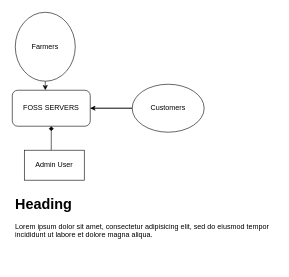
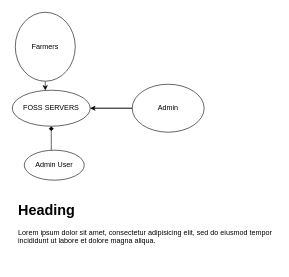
- <mxCell id="3" value="FOSS SERVERS" style="rounded=1;whiteSpace=wrap;html=1;" parent="1" vertex="1"><mxGeometry x="20" y="150" width="130" height="60" as="geometry" /></mxCell>
+ <mxCell id="3" value="FOSS SERVERS" style="ellipse;whiteSpace=wrap;html=1;" parent="1" vertex="1"><mxGeometry x="20" y="150" width="130" height="60" as="geometry" /></mxCell>
- <mxCell id="9" value="Customers" style="ellipse;whiteSpace=wrap;html=1;" parent="1" vertex="1"><mxGeometry x="220" y="140" width="120" height="80" as="geometry" /></mxCell>
+ <mxCell id="9" value="Admin" style="ellipse;whiteSpace=wrap;html=1;" parent="1" vertex="1"><mxGeometry x="220" y="140" width="120" height="80" as="geometry" /></mxCell>
- <mxCell id="5" value="Admin User" style="whiteSpace=wrap;html=1;rounded=0;" parent="1" vertex="1"><mxGeometry x="40" y="250" width="100" height="50" as="geometry" /></mxCell>
+ <mxCell id="5" value="Admin User" style="ellipse;whiteSpace=wrap;html=1;" parent="1" vertex="1"><mxGeometry x="40" y="250" width="100" height="50" as="geometry" /></mxCell>
- <mxCell id="10" value="&lt;h1&gt;Heading&lt;/h1&gt;&lt;p&gt;Lorem ipsum dolor sit amet, consectetur adipisicing elit, sed do eiusmod tempor incididunt ut labore et dolore magna aliqua.&lt;/p&gt;" style="text;html=1;strokeColor=none;fillColor=none;spacing=5;spacingTop=-20;whiteSpace=wrap;overflow=hidden;rounded=0;" vertex="1" parent="1"><mxGeometry x="20" y="320" width="440" height="120" as="geometry" /></mxCell>
+ <mxCell id="10" value="&lt;h1&gt;Heading&lt;/h1&gt;&lt;p&gt;Lorem ipsum dolor sit amet, consectetur adipisicing elit, sed do eiusmod tempor incididunt ut labore et dolore magna aliqua.&lt;/p&gt;" style="text;html=1;strokeColor=none;fillColor=none;spacing=5;spacingTop=-20;whiteSpace=wrap;overflow=hidden;rounded=0;" vertex="1" parent="1"><mxGeometry x="25" y="330" width="440" height="120" as="geometry" /></mxCell>
